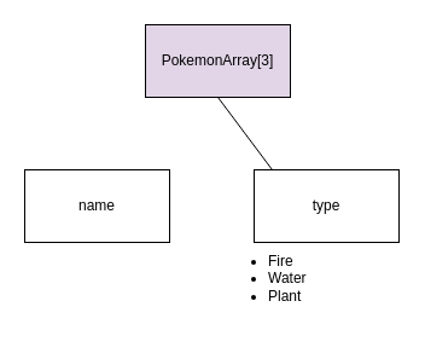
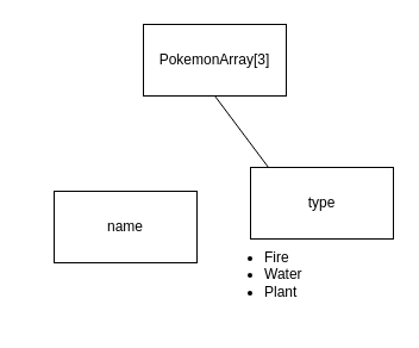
- <mxCell id="3" value="PokemonArray[3]" style="rounded=0;whiteSpace=wrap;html=1;fillColor=#e1d5e7;" vertex="1" parent="1"><mxGeometry x="120" y="20" width="120" height="60" as="geometry" /></mxCell>
+ <mxCell id="3" value="PokemonArray[3]" style="rounded=0;whiteSpace=wrap;html=1;" vertex="1" parent="1"><mxGeometry x="120" y="20" width="120" height="60" as="geometry" /></mxCell>
- <mxCell id="5" value="name" style="rounded=0;whiteSpace=wrap;html=1;" vertex="1" parent="1"><mxGeometry x="20" y="140" width="120" height="60" as="geometry" /></mxCell>
+ <mxCell id="5" value="name" style="rounded=0;whiteSpace=wrap;html=1;" vertex="1" parent="1"><mxGeometry x="45" y="160" width="120" height="60" as="geometry" /></mxCell>
